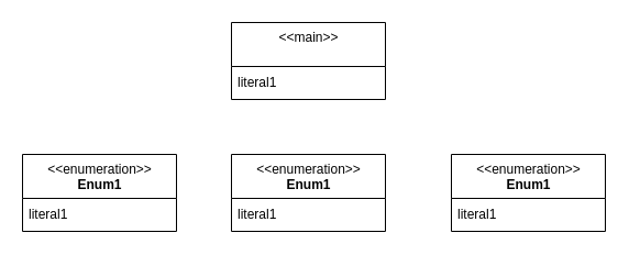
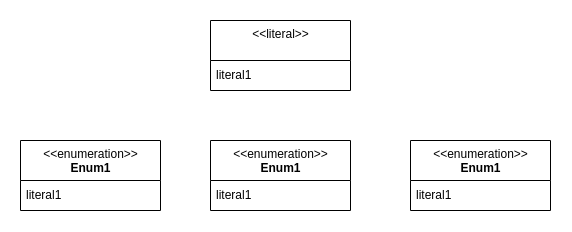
- <mxCell id="4" value="&amp;lt;&amp;lt;main&amp;gt;&amp;gt;" style="swimlane;fontStyle=0;align=center;verticalAlign=top;childLayout=stackLayout;horizontal=1;startSize=40;horizontalStack=0;resizeParent=1;resizeParentMax=0;resizeLast=0;collapsible=0;marginBottom=0;html=1;" vertex="1" parent="1"><mxGeometry x="210" y="20" width="140" height="70" as="geometry" /></mxCell>
+ <mxCell id="4" value="&amp;lt;&amp;lt;literal&amp;gt;&amp;gt;" style="swimlane;fontStyle=0;align=center;verticalAlign=top;childLayout=stackLayout;horizontal=1;startSize=40;horizontalStack=0;resizeParent=1;resizeParentMax=0;resizeLast=0;collapsible=0;marginBottom=0;html=1;" vertex="1" parent="1"><mxGeometry x="210" y="20" width="140" height="70" as="geometry" /></mxCell>
